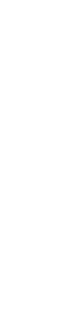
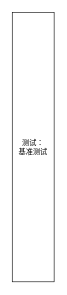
+ <mxCell id="2" value="测试：&lt;br&gt;基准测试" style="rounded=0;whiteSpace=wrap;html=1;" vertex="1" parent="1"><mxGeometry x="20" y="20" width="70" height="450" as="geometry" /></mxCell>
